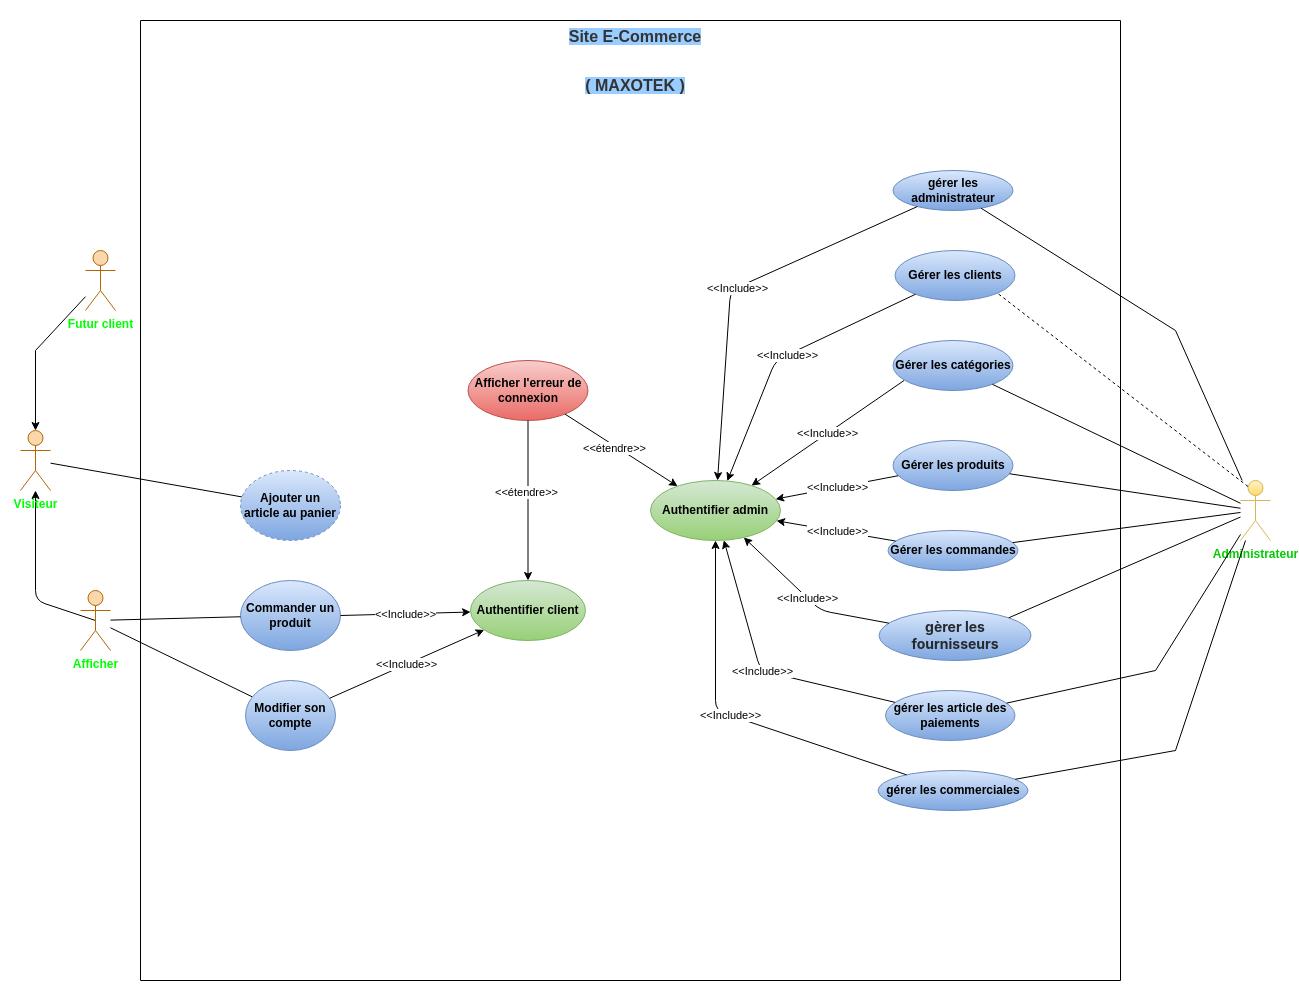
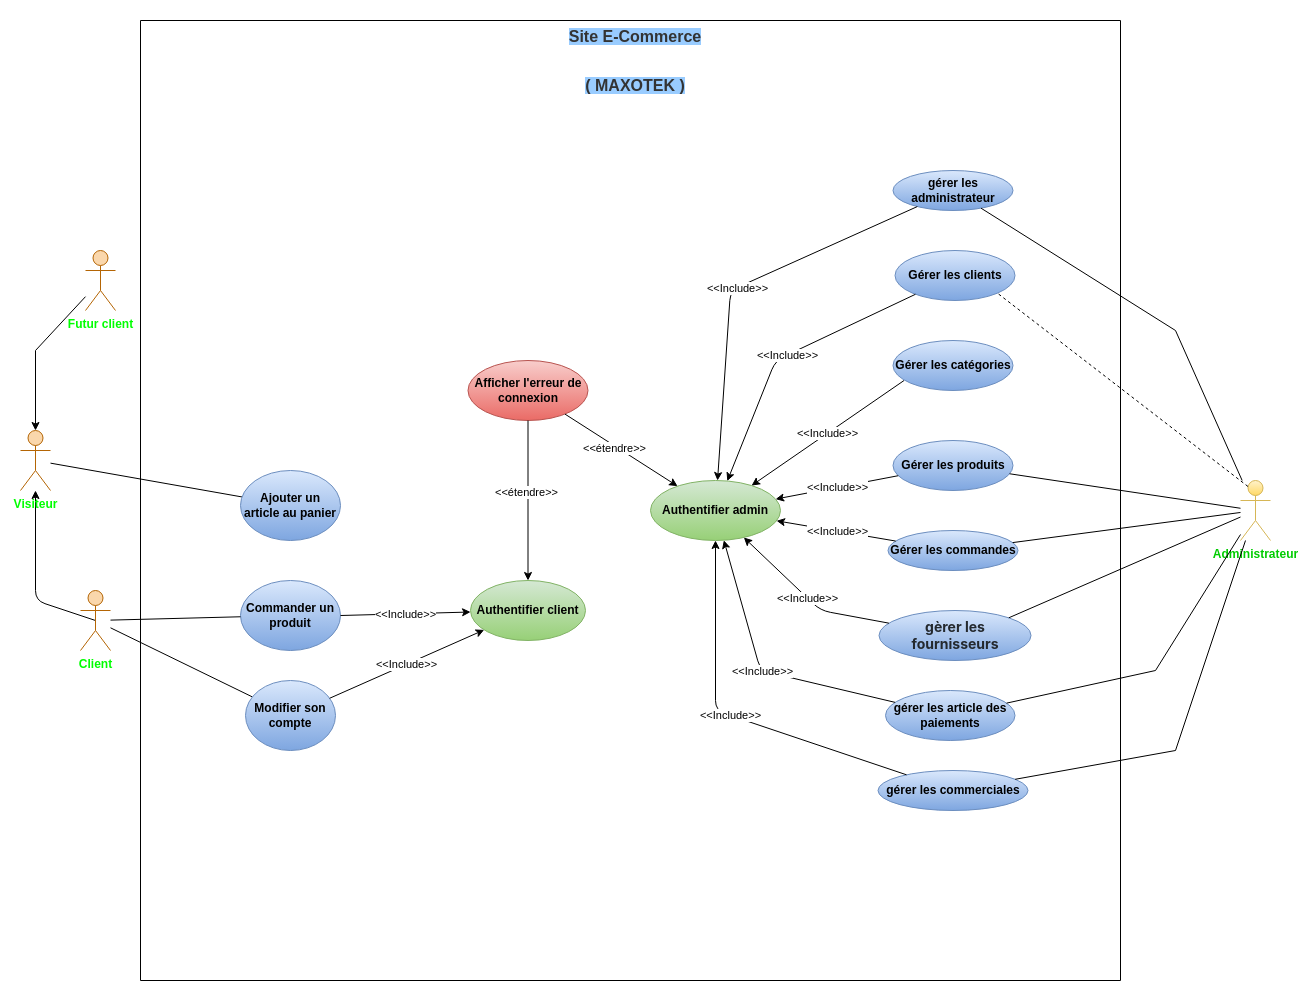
- <mxCell id="50" value="" style="endArrow=none;html=1;" parent="1" source="16" target="49" edge="1"><mxGeometry width="50" height="50" relative="1" as="geometry"><mxPoint x="655" y="640" as="sourcePoint" /><mxPoint x="705" y="590" as="targetPoint" /></mxGeometry></mxCell>
- <mxCell id="11" value="&lt;b&gt;&lt;font color=&quot;#000000&quot;&gt;Ajouter un article au panier&lt;/font&gt;&lt;/b&gt;" style="ellipse;whiteSpace=wrap;html=1;fillColor=#dae8fc;gradientColor=#7ea6e0;strokeColor=#6c8ebf;dashed=1;" parent="8" vertex="1"><mxGeometry x="100" y="450" width="100" height="70" as="geometry" /></mxCell>
+ <mxCell id="11" value="&lt;b&gt;&lt;font color=&quot;#000000&quot;&gt;Ajouter un article au panier&lt;/font&gt;&lt;/b&gt;" style="ellipse;whiteSpace=wrap;html=1;fillColor=#dae8fc;gradientColor=#7ea6e0;strokeColor=#6c8ebf;" parent="8" vertex="1"><mxGeometry x="100" y="450" width="100" height="70" as="geometry" /></mxCell>
- <mxCell id="3" value="&lt;font color=&quot;#00ff00&quot;&gt;&lt;b&gt;Afficher&lt;/b&gt;&lt;/font&gt;" style="shape=umlActor;verticalLabelPosition=bottom;verticalAlign=top;html=1;outlineConnect=0;fillColor=#fad7ac;strokeColor=#b46504;" parent="1" vertex="1"><mxGeometry x="80" y="590" width="30" height="60" as="geometry" /></mxCell>
+ <mxCell id="3" value="&lt;font color=&quot;#00ff00&quot;&gt;&lt;b&gt;Client&lt;/b&gt;&lt;/font&gt;" style="shape=umlActor;verticalLabelPosition=bottom;verticalAlign=top;html=1;outlineConnect=0;fillColor=#fad7ac;strokeColor=#b46504;" parent="1" vertex="1"><mxGeometry x="80" y="590" width="30" height="60" as="geometry" /></mxCell>
